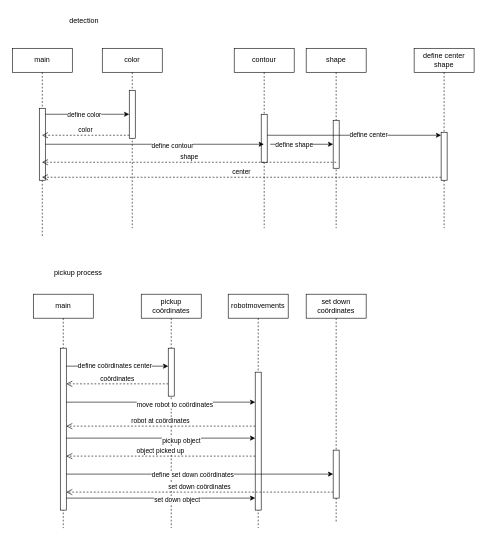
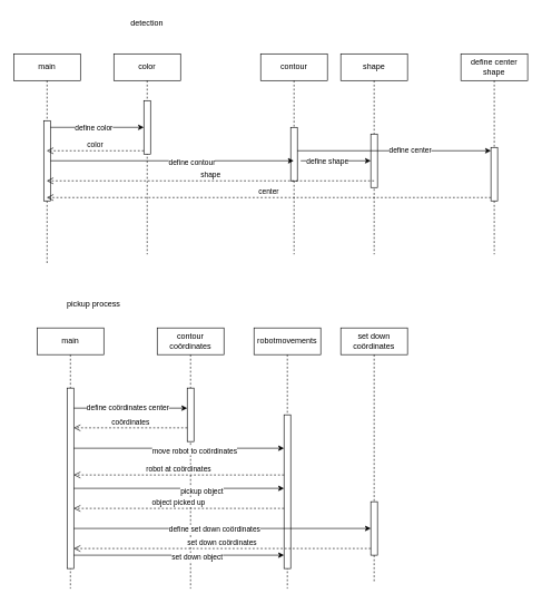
- <mxCell id="13" value="detection" style="text;html=1;strokeColor=none;fillColor=none;align=center;verticalAlign=middle;whiteSpace=wrap;rounded=0;" parent="1" vertex="1"><mxGeometry x="110" y="20" width="60" height="30" as="geometry" /></mxCell>
+ <mxCell id="13" value="detection" style="text;html=1;strokeColor=none;fillColor=none;align=center;verticalAlign=middle;whiteSpace=wrap;rounded=0;" parent="1" vertex="1"><mxGeometry x="190" y="20" width="60" height="30" as="geometry" /></mxCell>
- <mxCell id="8" value="pickup process" style="text;html=1;strokeColor=none;fillColor=none;align=center;verticalAlign=middle;whiteSpace=wrap;rounded=0;" parent="1" vertex="1"><mxGeometry x="45" y="430" width="170" height="50" as="geometry" /></mxCell>
+ <mxCell id="8" value="pickup process" style="text;html=1;strokeColor=none;fillColor=none;align=center;verticalAlign=middle;whiteSpace=wrap;rounded=0;" parent="1" vertex="1"><mxGeometry x="55" y="430" width="170" height="50" as="geometry" /></mxCell>
- <mxCell id="31" value="pickup coördinates" style="shape=umlLifeline;perimeter=lifelinePerimeter;whiteSpace=wrap;html=1;container=1;dropTarget=0;collapsible=0;recursiveResize=0;outlineConnect=0;portConstraint=eastwest;newEdgeStyle={&quot;curved&quot;:0,&quot;rounded&quot;:0};" parent="1" vertex="1"><mxGeometry x="235" y="490" width="100" height="390" as="geometry" /></mxCell>
+ <mxCell id="31" value="contour coördinates" style="shape=umlLifeline;perimeter=lifelinePerimeter;whiteSpace=wrap;html=1;container=1;dropTarget=0;collapsible=0;recursiveResize=0;outlineConnect=0;portConstraint=eastwest;newEdgeStyle={&quot;curved&quot;:0,&quot;rounded&quot;:0};" parent="1" vertex="1"><mxGeometry x="235" y="490" width="100" height="390" as="geometry" /></mxCell>
